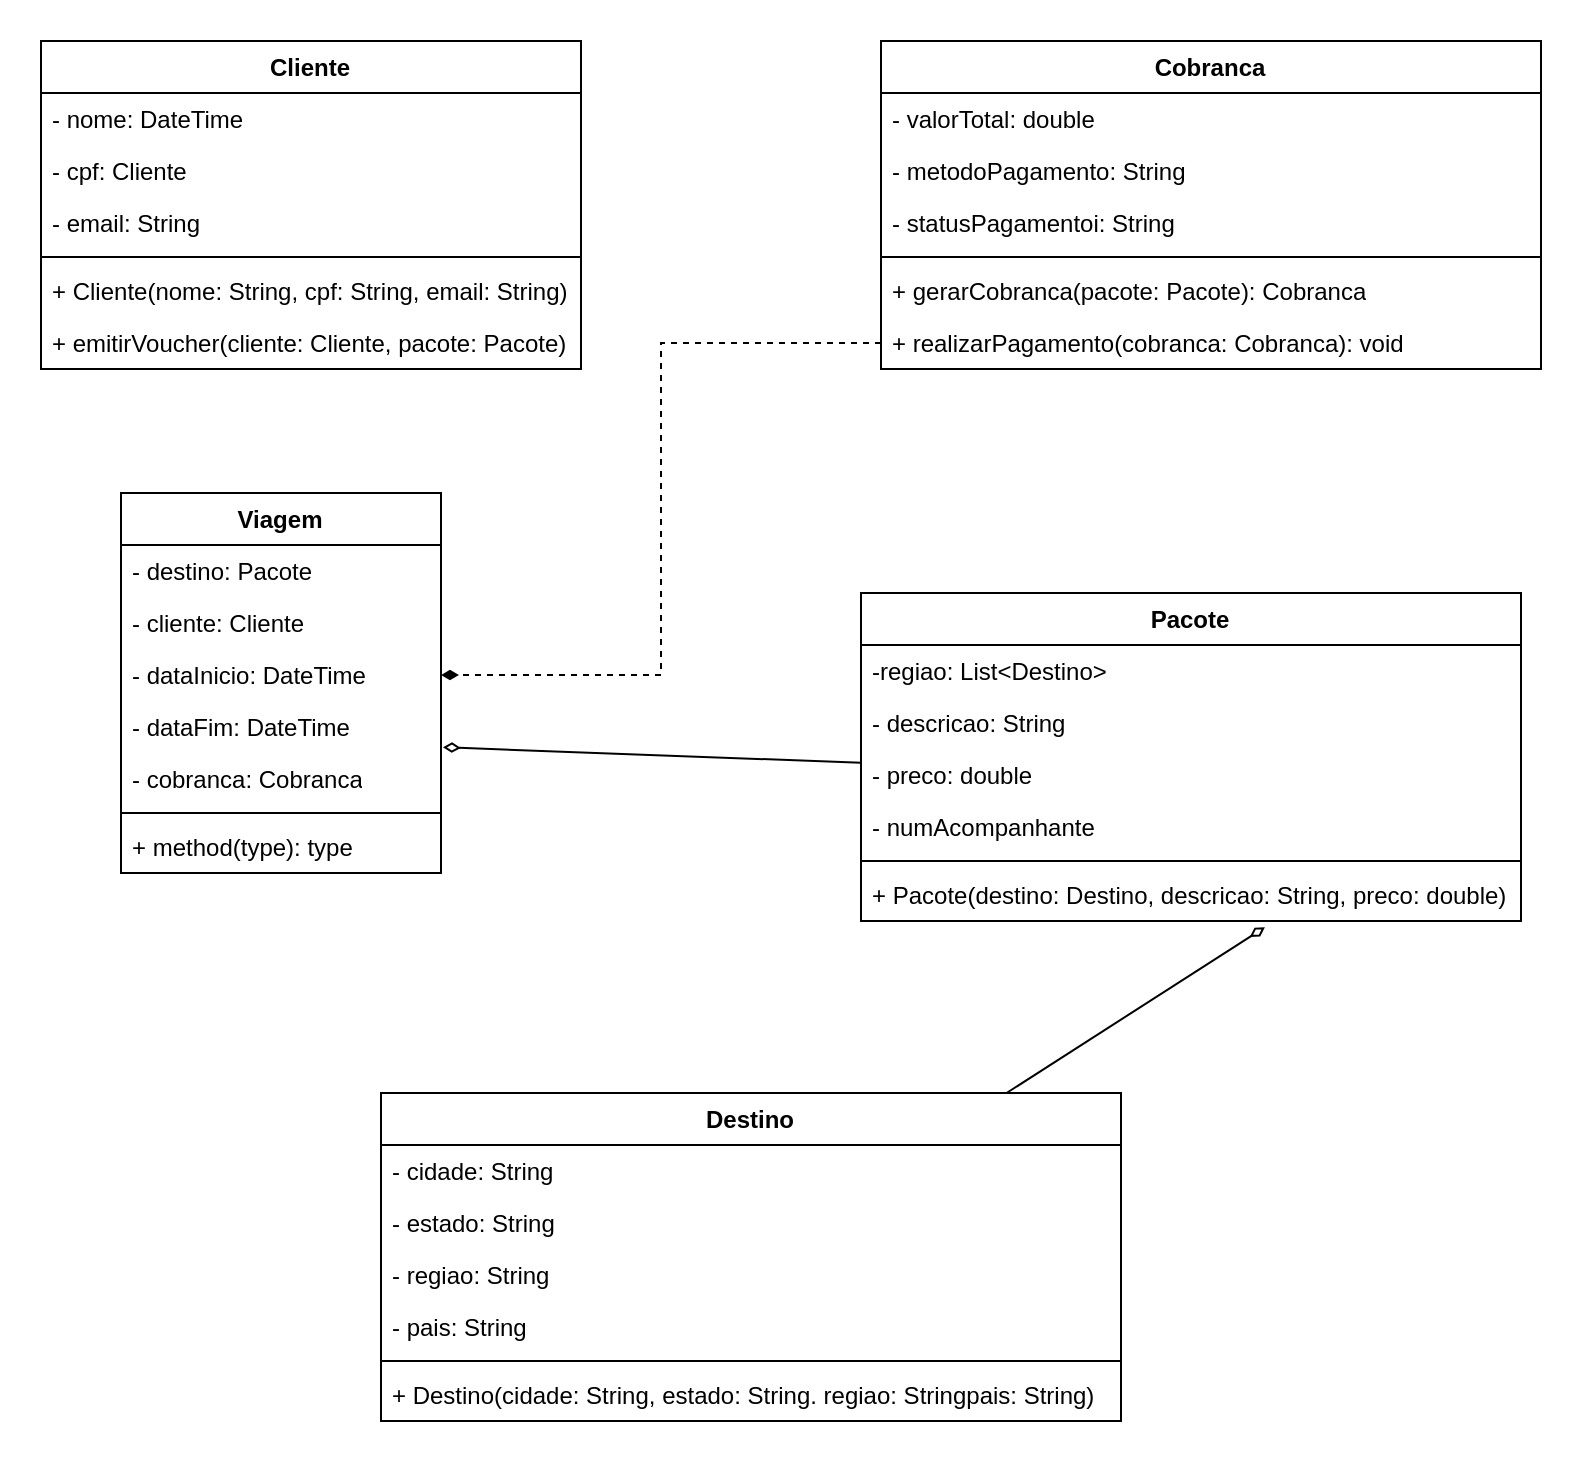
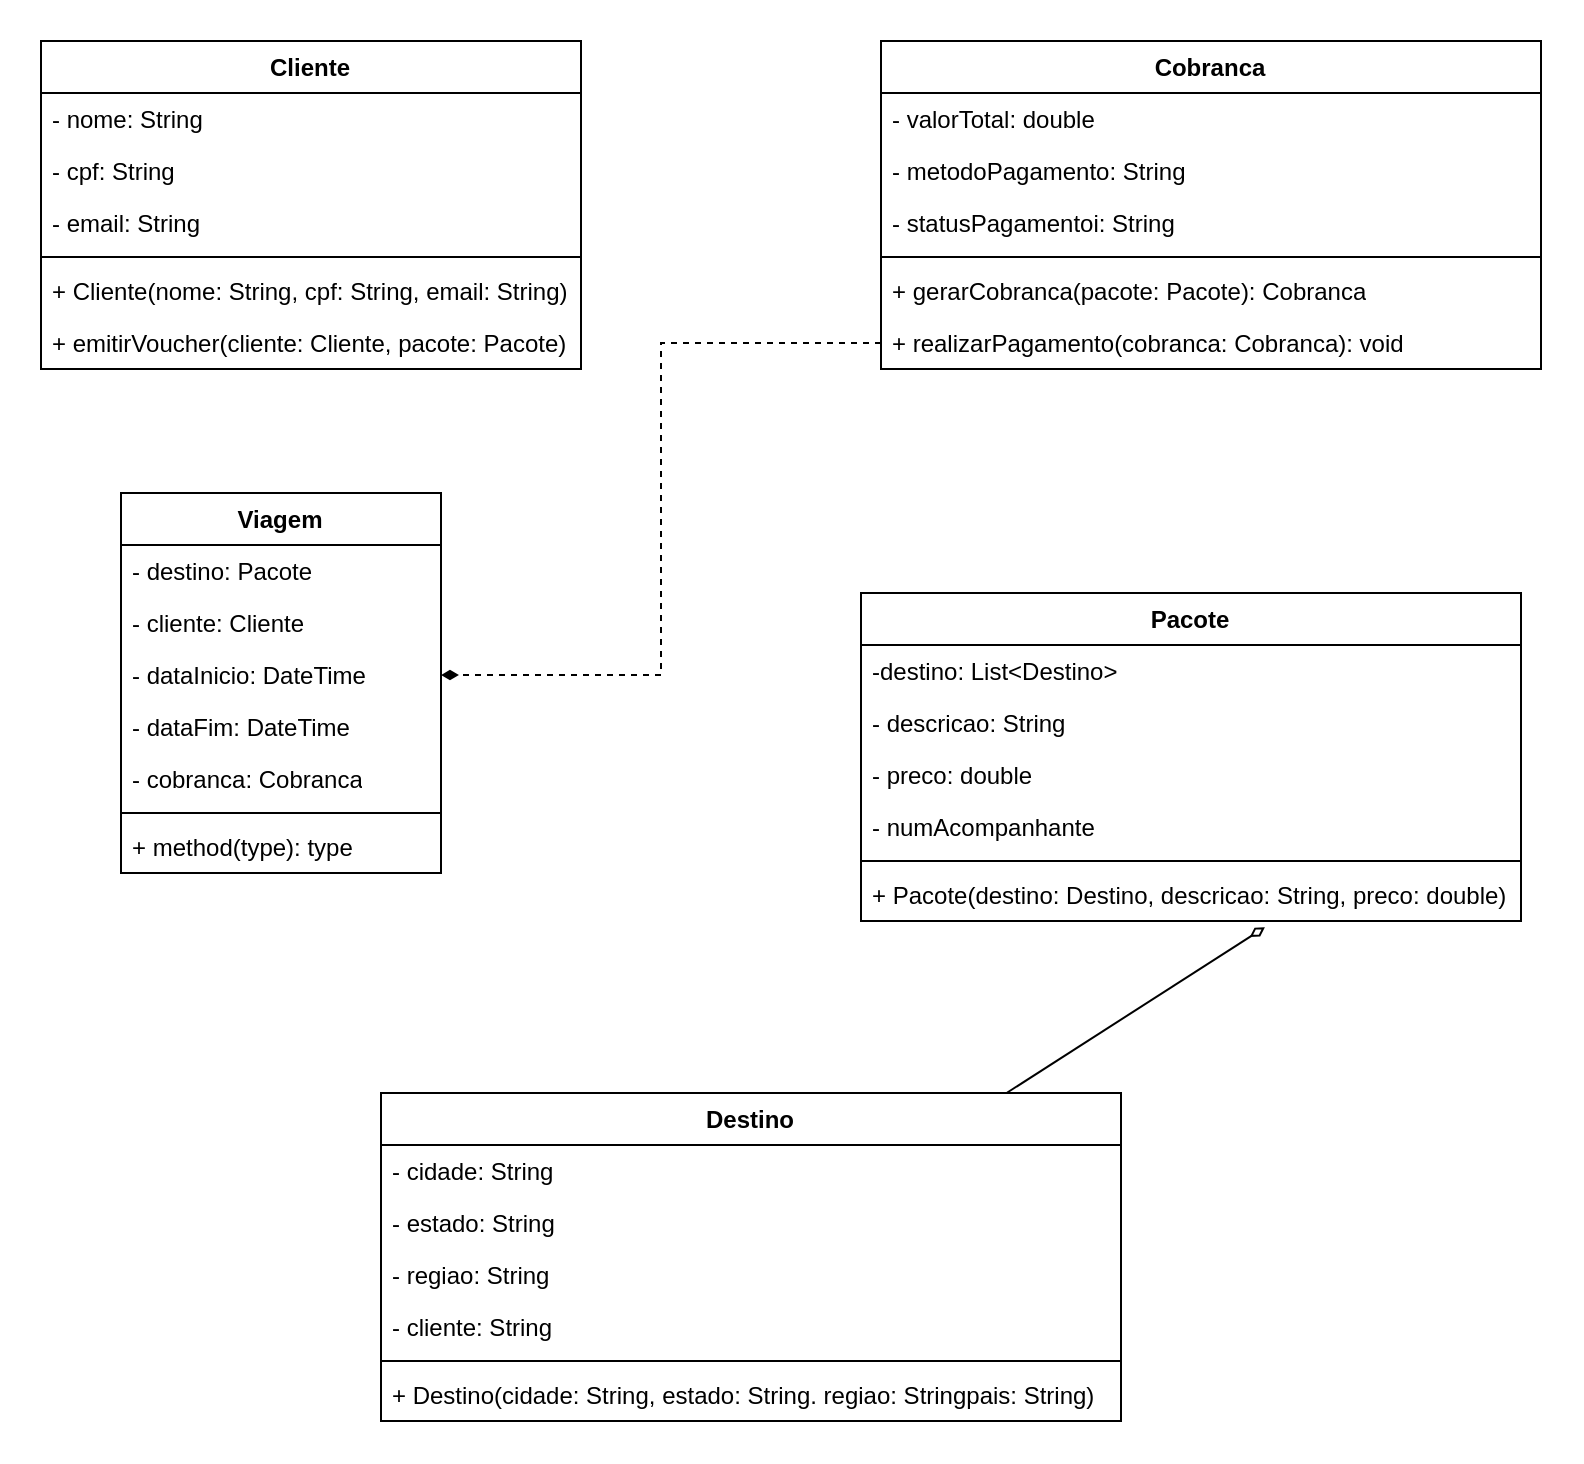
- <mxCell id="3" value="- nome: DateTime" style="text;strokeColor=none;fillColor=none;align=left;verticalAlign=top;spacingLeft=4;spacingRight=4;overflow=hidden;rotatable=0;points=[[0,0.5],[1,0.5]];portConstraint=eastwest;whiteSpace=wrap;html=1;" parent="2" vertex="1"><mxGeometry y="26" width="270" height="26" as="geometry" /></mxCell>
+ <mxCell id="3" value="- nome: String" style="text;strokeColor=none;fillColor=none;align=left;verticalAlign=top;spacingLeft=4;spacingRight=4;overflow=hidden;rotatable=0;points=[[0,0.5],[1,0.5]];portConstraint=eastwest;whiteSpace=wrap;html=1;" parent="2" vertex="1"><mxGeometry y="26" width="270" height="26" as="geometry" /></mxCell>
- <mxCell id="4" value="- cpf: Cliente" style="text;strokeColor=none;fillColor=none;align=left;verticalAlign=top;spacingLeft=4;spacingRight=4;overflow=hidden;rotatable=0;points=[[0,0.5],[1,0.5]];portConstraint=eastwest;whiteSpace=wrap;html=1;" parent="2" vertex="1"><mxGeometry y="52" width="270" height="26" as="geometry" /></mxCell>
+ <mxCell id="4" value="- cpf: String" style="text;strokeColor=none;fillColor=none;align=left;verticalAlign=top;spacingLeft=4;spacingRight=4;overflow=hidden;rotatable=0;points=[[0,0.5],[1,0.5]];portConstraint=eastwest;whiteSpace=wrap;html=1;" parent="2" vertex="1"><mxGeometry y="52" width="270" height="26" as="geometry" /></mxCell>
- <mxCell id="18" value="-regiao: List&amp;lt;Destino&amp;gt;" style="text;strokeColor=none;fillColor=none;align=left;verticalAlign=top;spacingLeft=4;spacingRight=4;overflow=hidden;rotatable=0;points=[[0,0.5],[1,0.5]];portConstraint=eastwest;whiteSpace=wrap;html=1;" parent="17" vertex="1"><mxGeometry y="26" width="330" height="26" as="geometry" /></mxCell>
+ <mxCell id="18" value="-destino: List&amp;lt;Destino&amp;gt;" style="text;strokeColor=none;fillColor=none;align=left;verticalAlign=top;spacingLeft=4;spacingRight=4;overflow=hidden;rotatable=0;points=[[0,0.5],[1,0.5]];portConstraint=eastwest;whiteSpace=wrap;html=1;" parent="17" vertex="1"><mxGeometry y="26" width="330" height="26" as="geometry" /></mxCell>
- <mxCell id="39" style="rounded=0;orthogonalLoop=1;jettySize=auto;html=1;entryX=1.006;entryY=0.889;entryDx=0;entryDy=0;entryPerimeter=0;endArrow=diamondThin;endFill=0;startArrow=none;startFill=0;" parent="1" source="20" target="35" edge="1"><mxGeometry relative="1" as="geometry" /></mxCell>
- <mxCell id="14" value="- pais: String" style="text;strokeColor=none;fillColor=none;align=left;verticalAlign=top;spacingLeft=4;spacingRight=4;overflow=hidden;rotatable=0;points=[[0,0.5],[1,0.5]];portConstraint=eastwest;whiteSpace=wrap;html=1;" parent="10" vertex="1"><mxGeometry y="104" width="370" height="26" as="geometry" /></mxCell>
+ <mxCell id="14" value="- cliente: String" style="text;strokeColor=none;fillColor=none;align=left;verticalAlign=top;spacingLeft=4;spacingRight=4;overflow=hidden;rotatable=0;points=[[0,0.5],[1,0.5]];portConstraint=eastwest;whiteSpace=wrap;html=1;" parent="10" vertex="1"><mxGeometry y="104" width="370" height="26" as="geometry" /></mxCell>
